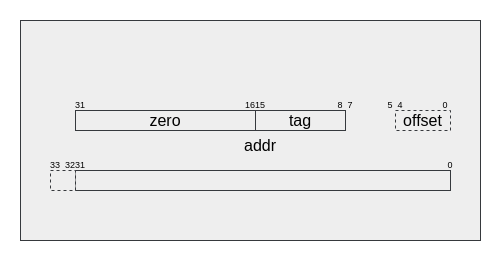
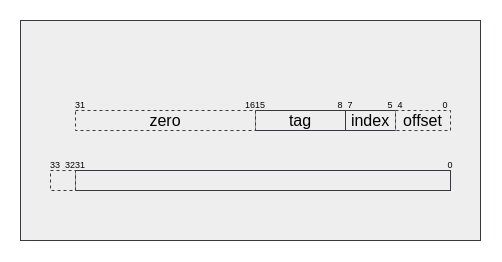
- <mxCell id="12" value="&lt;font color=&quot;#000000&quot;&gt;zero&lt;/font&gt;" style="whiteSpace=wrap;html=1;rounded=0;hachureGap=4;strokeColor=#36393d;fontFamily=Helvetica;fontSize=16;fontColor=default;fillColor=#eeeeee;" parent="10" vertex="1"><mxGeometry y="10" width="180" height="20" as="geometry" /></mxCell>
+ <mxCell id="12" value="&lt;font color=&quot;#000000&quot;&gt;zero&lt;/font&gt;" style="whiteSpace=wrap;html=1;rounded=0;hachureGap=4;strokeColor=#36393d;fontFamily=Helvetica;fontSize=16;fontColor=default;fillColor=#eeeeee;dashed=1;" parent="10" vertex="1"><mxGeometry y="10" width="180" height="20" as="geometry" /></mxCell>
+ <mxCell id="13" value="&lt;font color=&quot;#000000&quot;&gt;index&lt;/font&gt;" style="whiteSpace=wrap;html=1;rounded=0;hachureGap=4;strokeColor=#36393d;fontFamily=Helvetica;fontSize=16;fontColor=default;fillColor=#eeeeee;" parent="10" vertex="1"><mxGeometry x="270" y="10" width="50" height="20" as="geometry" /></mxCell>
- <mxCell id="15" value="&lt;font color=&quot;#000000&quot; style=&quot;font-size: 16px;&quot;&gt;addr&lt;/font&gt;" style="text;strokeColor=none;align=center;fillColor=none;html=1;verticalAlign=middle;whiteSpace=wrap;rounded=0;fontSize=16;" parent="10" vertex="1"><mxGeometry x="155" y="30" width="60" height="30" as="geometry" /></mxCell>
